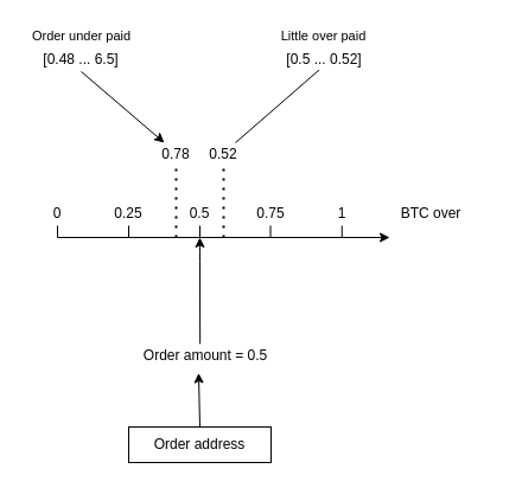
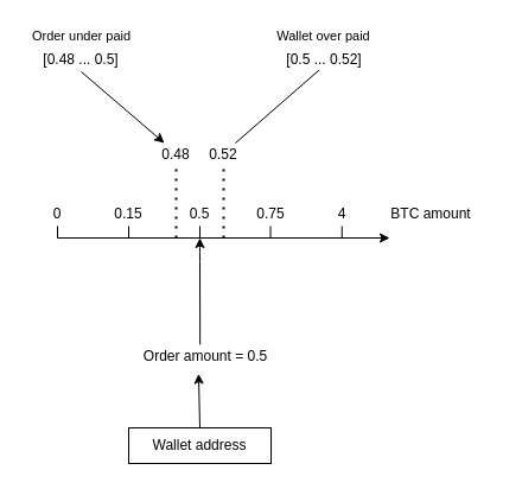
- <mxCell id="28" value="&lt;span style=&quot;font-size: 11px ; background-color: rgb(255 , 255 , 255)&quot;&gt;Little over paid&lt;/span&gt;" style="text;html=1;align=center;verticalAlign=middle;whiteSpace=wrap;rounded=0;" vertex="1" parent="1"><mxGeometry x="225" y="20" width="95" height="20" as="geometry" /></mxCell>
+ <mxCell id="28" value="&lt;span style=&quot;font-size: 11px ; background-color: rgb(255 , 255 , 255)&quot;&gt;Wallet over paid&lt;/span&gt;" style="text;html=1;align=center;verticalAlign=middle;whiteSpace=wrap;rounded=0;" vertex="1" parent="1"><mxGeometry x="225" y="20" width="95" height="20" as="geometry" /></mxCell>
- <mxCell id="22" value="[0.48 ... 6.5]" style="text;html=1;strokeColor=none;fillColor=none;align=center;verticalAlign=middle;whiteSpace=wrap;rounded=0;" parent="1" vertex="1"><mxGeometry x="28" y="40" width="80" height="20" as="geometry" /></mxCell>
+ <mxCell id="22" value="[0.48 ... 0.5]" style="text;html=1;strokeColor=none;fillColor=none;align=center;verticalAlign=middle;whiteSpace=wrap;rounded=0;" parent="1" vertex="1"><mxGeometry x="28" y="40" width="80" height="20" as="geometry" /></mxCell>
- <mxCell id="19" value="0.78" style="text;html=1;strokeColor=none;fillColor=none;align=center;verticalAlign=middle;whiteSpace=wrap;rounded=0;" parent="1" vertex="1"><mxGeometry x="128" y="120" width="40" height="20" as="geometry" /></mxCell>
+ <mxCell id="19" value="0.48" style="text;html=1;strokeColor=none;fillColor=none;align=center;verticalAlign=middle;whiteSpace=wrap;rounded=0;" parent="1" vertex="1"><mxGeometry x="128" y="120" width="40" height="20" as="geometry" /></mxCell>
- <mxCell id="11" value="0.25" style="text;html=1;strokeColor=none;fillColor=none;align=center;verticalAlign=middle;whiteSpace=wrap;rounded=0;" parent="1" vertex="1"><mxGeometry x="88" y="170" width="40" height="20" as="geometry" /></mxCell>
+ <mxCell id="11" value="0.15" style="text;html=1;strokeColor=none;fillColor=none;align=center;verticalAlign=middle;whiteSpace=wrap;rounded=0;" parent="1" vertex="1"><mxGeometry x="88" y="170" width="40" height="20" as="geometry" /></mxCell>
- <mxCell id="14" value="1" style="text;html=1;strokeColor=none;fillColor=none;align=center;verticalAlign=middle;whiteSpace=wrap;rounded=0;" parent="1" vertex="1"><mxGeometry x="268" y="170" width="40" height="20" as="geometry" /></mxCell>
+ <mxCell id="14" value="4" style="text;html=1;strokeColor=none;fillColor=none;align=center;verticalAlign=middle;whiteSpace=wrap;rounded=0;" parent="1" vertex="1"><mxGeometry x="268" y="170" width="40" height="20" as="geometry" /></mxCell>
- <mxCell id="3" value="BTC over" style="text;html=1;strokeColor=none;fillColor=none;align=center;verticalAlign=middle;whiteSpace=wrap;rounded=0;" parent="1" vertex="1"><mxGeometry x="308" y="170" width="110" height="20" as="geometry" /></mxCell>
+ <mxCell id="3" value="BTC amount" style="text;html=1;strokeColor=none;fillColor=none;align=center;verticalAlign=middle;whiteSpace=wrap;rounded=0;" parent="1" vertex="1"><mxGeometry x="308" y="170" width="110" height="20" as="geometry" /></mxCell>
- <mxCell id="25" value="Order address" style="rounded=0;whiteSpace=wrap;html=1;fillColor=none;" vertex="1" parent="1"><mxGeometry x="108" y="360" width="120" height="30" as="geometry" /></mxCell>
+ <mxCell id="25" value="Wallet address" style="rounded=0;whiteSpace=wrap;html=1;fillColor=none;" vertex="1" parent="1"><mxGeometry x="108" y="360" width="120" height="30" as="geometry" /></mxCell>
